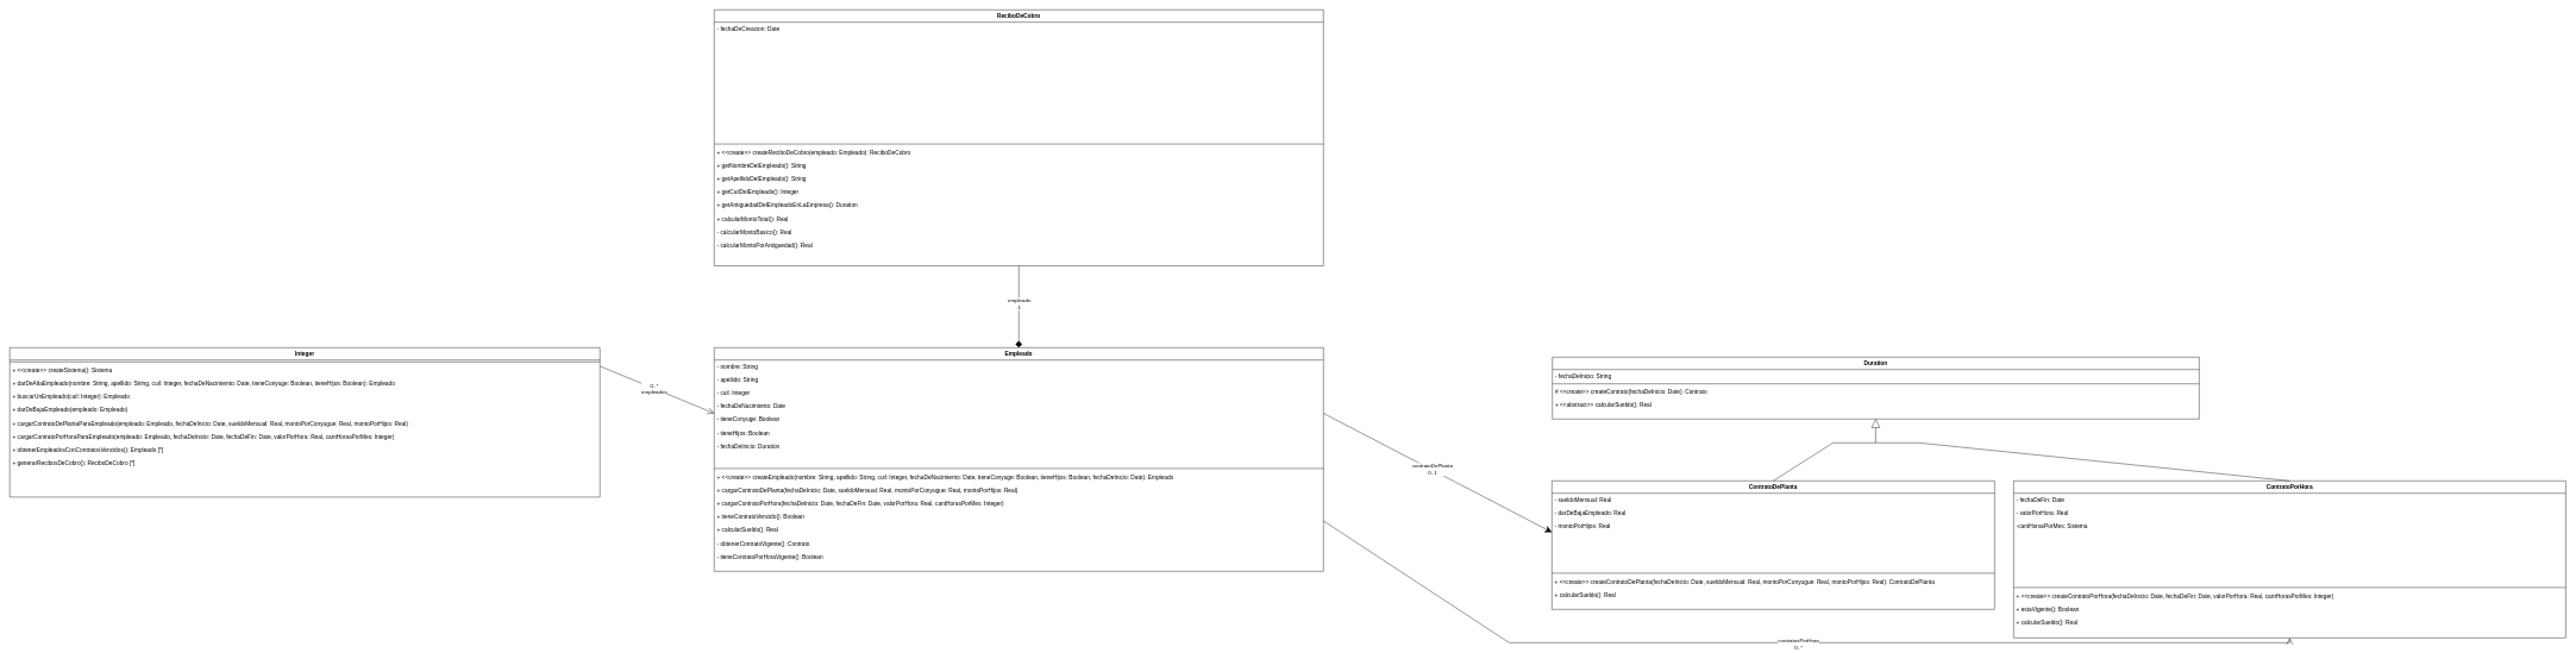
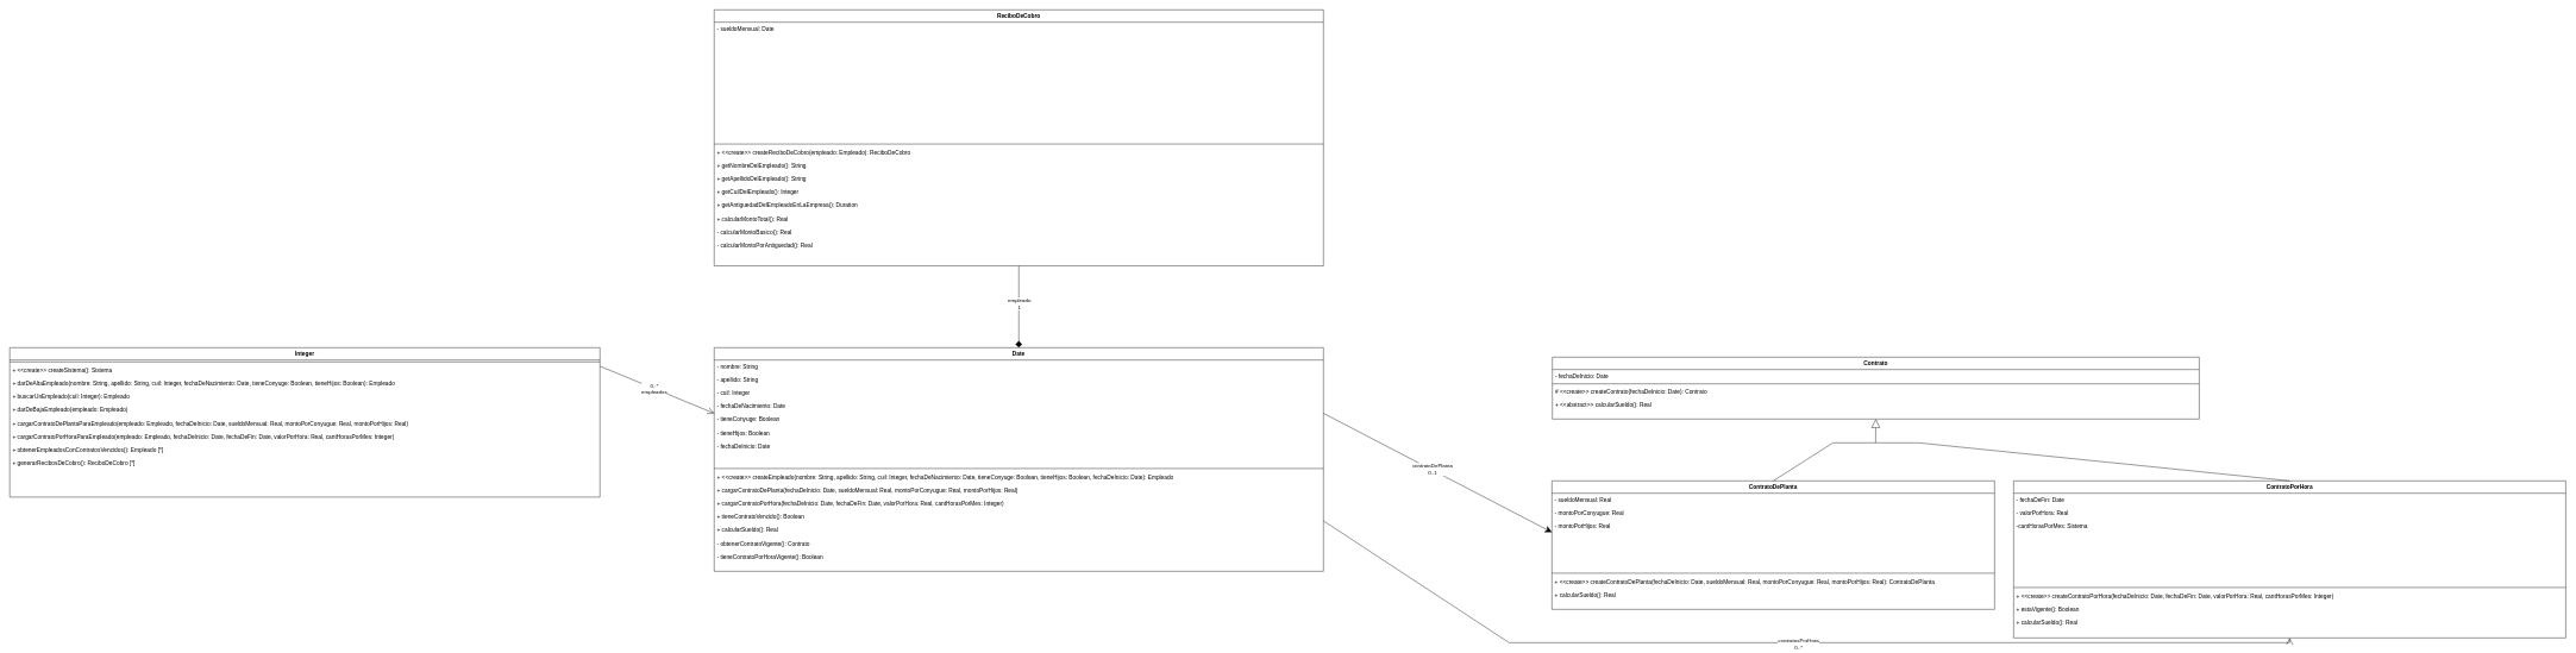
- <mxCell id="24" value="- fechaDeCreacion: Date" style="text;strokeColor=none;fillColor=none;align=left;verticalAlign=top;spacingLeft=4;spacingRight=4;overflow=hidden;rotatable=0;points=[[0,0.5],[1,0.5]];portConstraint=eastwest;" vertex="1" parent="23"><mxGeometry y="26" width="1280" height="252" as="geometry" /></mxCell>
+ <mxCell id="24" value="- sueldoMensual: Date" style="text;strokeColor=none;fillColor=none;align=left;verticalAlign=top;spacingLeft=4;spacingRight=4;overflow=hidden;rotatable=0;points=[[0,0.5],[1,0.5]];portConstraint=eastwest;" vertex="1" parent="23"><mxGeometry y="26" width="1280" height="252" as="geometry" /></mxCell>
- <mxCell id="5" value="Empleado" style="swimlane;fontStyle=1;align=center;verticalAlign=top;childLayout=stackLayout;horizontal=1;startSize=26;horizontalStack=0;resizeParent=1;resizeParentMax=0;resizeLast=0;collapsible=1;marginBottom=0;" vertex="1" parent="1"><mxGeometry x="1500" y="730" width="1280" height="470" as="geometry"><mxRectangle x="160" y="250" width="100" height="30" as="alternateBounds" /></mxGeometry></mxCell>
+ <mxCell id="5" value="Date" style="swimlane;fontStyle=1;align=center;verticalAlign=top;childLayout=stackLayout;horizontal=1;startSize=26;horizontalStack=0;resizeParent=1;resizeParentMax=0;resizeLast=0;collapsible=1;marginBottom=0;" vertex="1" parent="1"><mxGeometry x="1500" y="730" width="1280" height="470" as="geometry"><mxRectangle x="160" y="250" width="100" height="30" as="alternateBounds" /></mxGeometry></mxCell>
- <mxCell id="9" value="Duration" style="swimlane;fontStyle=1;align=center;verticalAlign=top;childLayout=stackLayout;horizontal=1;startSize=26;horizontalStack=0;resizeParent=1;resizeParentMax=0;resizeLast=0;collapsible=1;marginBottom=0;" vertex="1" parent="1"><mxGeometry x="3260.96" y="750" width="1359.04" height="130" as="geometry"><mxRectangle x="510" y="190" width="90" height="30" as="alternateBounds" /></mxGeometry></mxCell>
+ <mxCell id="9" value="Contrato" style="swimlane;fontStyle=1;align=center;verticalAlign=top;childLayout=stackLayout;horizontal=1;startSize=26;horizontalStack=0;resizeParent=1;resizeParentMax=0;resizeLast=0;collapsible=1;marginBottom=0;" vertex="1" parent="1"><mxGeometry x="3260.96" y="750" width="1359.04" height="130" as="geometry"><mxRectangle x="510" y="190" width="90" height="30" as="alternateBounds" /></mxGeometry></mxCell>
- <mxCell id="6" value="- nombre: String&#10;&#10;- apellido: String&#10;&#10;- cuil: Integer&#10;&#10;- fechaDeNacimiento: Date&#10;&#10;- tieneConyuge: Boolean&#10;&#10;- tieneHijos: Boolean&#10;&#10;- fechaDeInicio: Duration&#10;" style="text;strokeColor=none;fillColor=none;align=left;verticalAlign=top;spacingLeft=4;spacingRight=4;overflow=hidden;rotatable=0;points=[[0,0.5],[1,0.5]];portConstraint=eastwest;" vertex="1" parent="5"><mxGeometry y="26" width="1280" height="224" as="geometry" /></mxCell>
+ <mxCell id="6" value="- nombre: String&#10;&#10;- apellido: String&#10;&#10;- cuil: Integer&#10;&#10;- fechaDeNacimiento: Date&#10;&#10;- tieneConyuge: Boolean&#10;&#10;- tieneHijos: Boolean&#10;&#10;- fechaDeInicio: Date&#10;" style="text;strokeColor=none;fillColor=none;align=left;verticalAlign=top;spacingLeft=4;spacingRight=4;overflow=hidden;rotatable=0;points=[[0,0.5],[1,0.5]];portConstraint=eastwest;" vertex="1" parent="5"><mxGeometry y="26" width="1280" height="224" as="geometry" /></mxCell>
- <mxCell id="10" value="- fechaDeInicio: String" style="text;strokeColor=none;fillColor=none;align=left;verticalAlign=top;spacingLeft=4;spacingRight=4;overflow=hidden;rotatable=0;points=[[0,0.5],[1,0.5]];portConstraint=eastwest;" vertex="1" parent="9"><mxGeometry y="26" width="1359.04" height="26" as="geometry" /></mxCell>
+ <mxCell id="10" value="- fechaDeInicio: Date" style="text;strokeColor=none;fillColor=none;align=left;verticalAlign=top;spacingLeft=4;spacingRight=4;overflow=hidden;rotatable=0;points=[[0,0.5],[1,0.5]];portConstraint=eastwest;" vertex="1" parent="9"><mxGeometry y="26" width="1359.04" height="26" as="geometry" /></mxCell>
- <mxCell id="18" value="- sueldoMensual: Real&#10;&#10;- darDeBajaEmpleado: Real&#10;&#10;- montoPorHijos: Real" style="text;strokeColor=none;fillColor=none;align=left;verticalAlign=top;spacingLeft=4;spacingRight=4;overflow=hidden;rotatable=0;points=[[0,0.5],[1,0.5]];portConstraint=eastwest;" vertex="1" parent="17"><mxGeometry y="26" width="930" height="164" as="geometry" /></mxCell>
+ <mxCell id="18" value="- sueldoMensual: Real&#10;&#10;- montoPorConyugue: Real&#10;&#10;- montoPorHijos: Real" style="text;strokeColor=none;fillColor=none;align=left;verticalAlign=top;spacingLeft=4;spacingRight=4;overflow=hidden;rotatable=0;points=[[0,0.5],[1,0.5]];portConstraint=eastwest;" vertex="1" parent="17"><mxGeometry y="26" width="930" height="164" as="geometry" /></mxCell>
